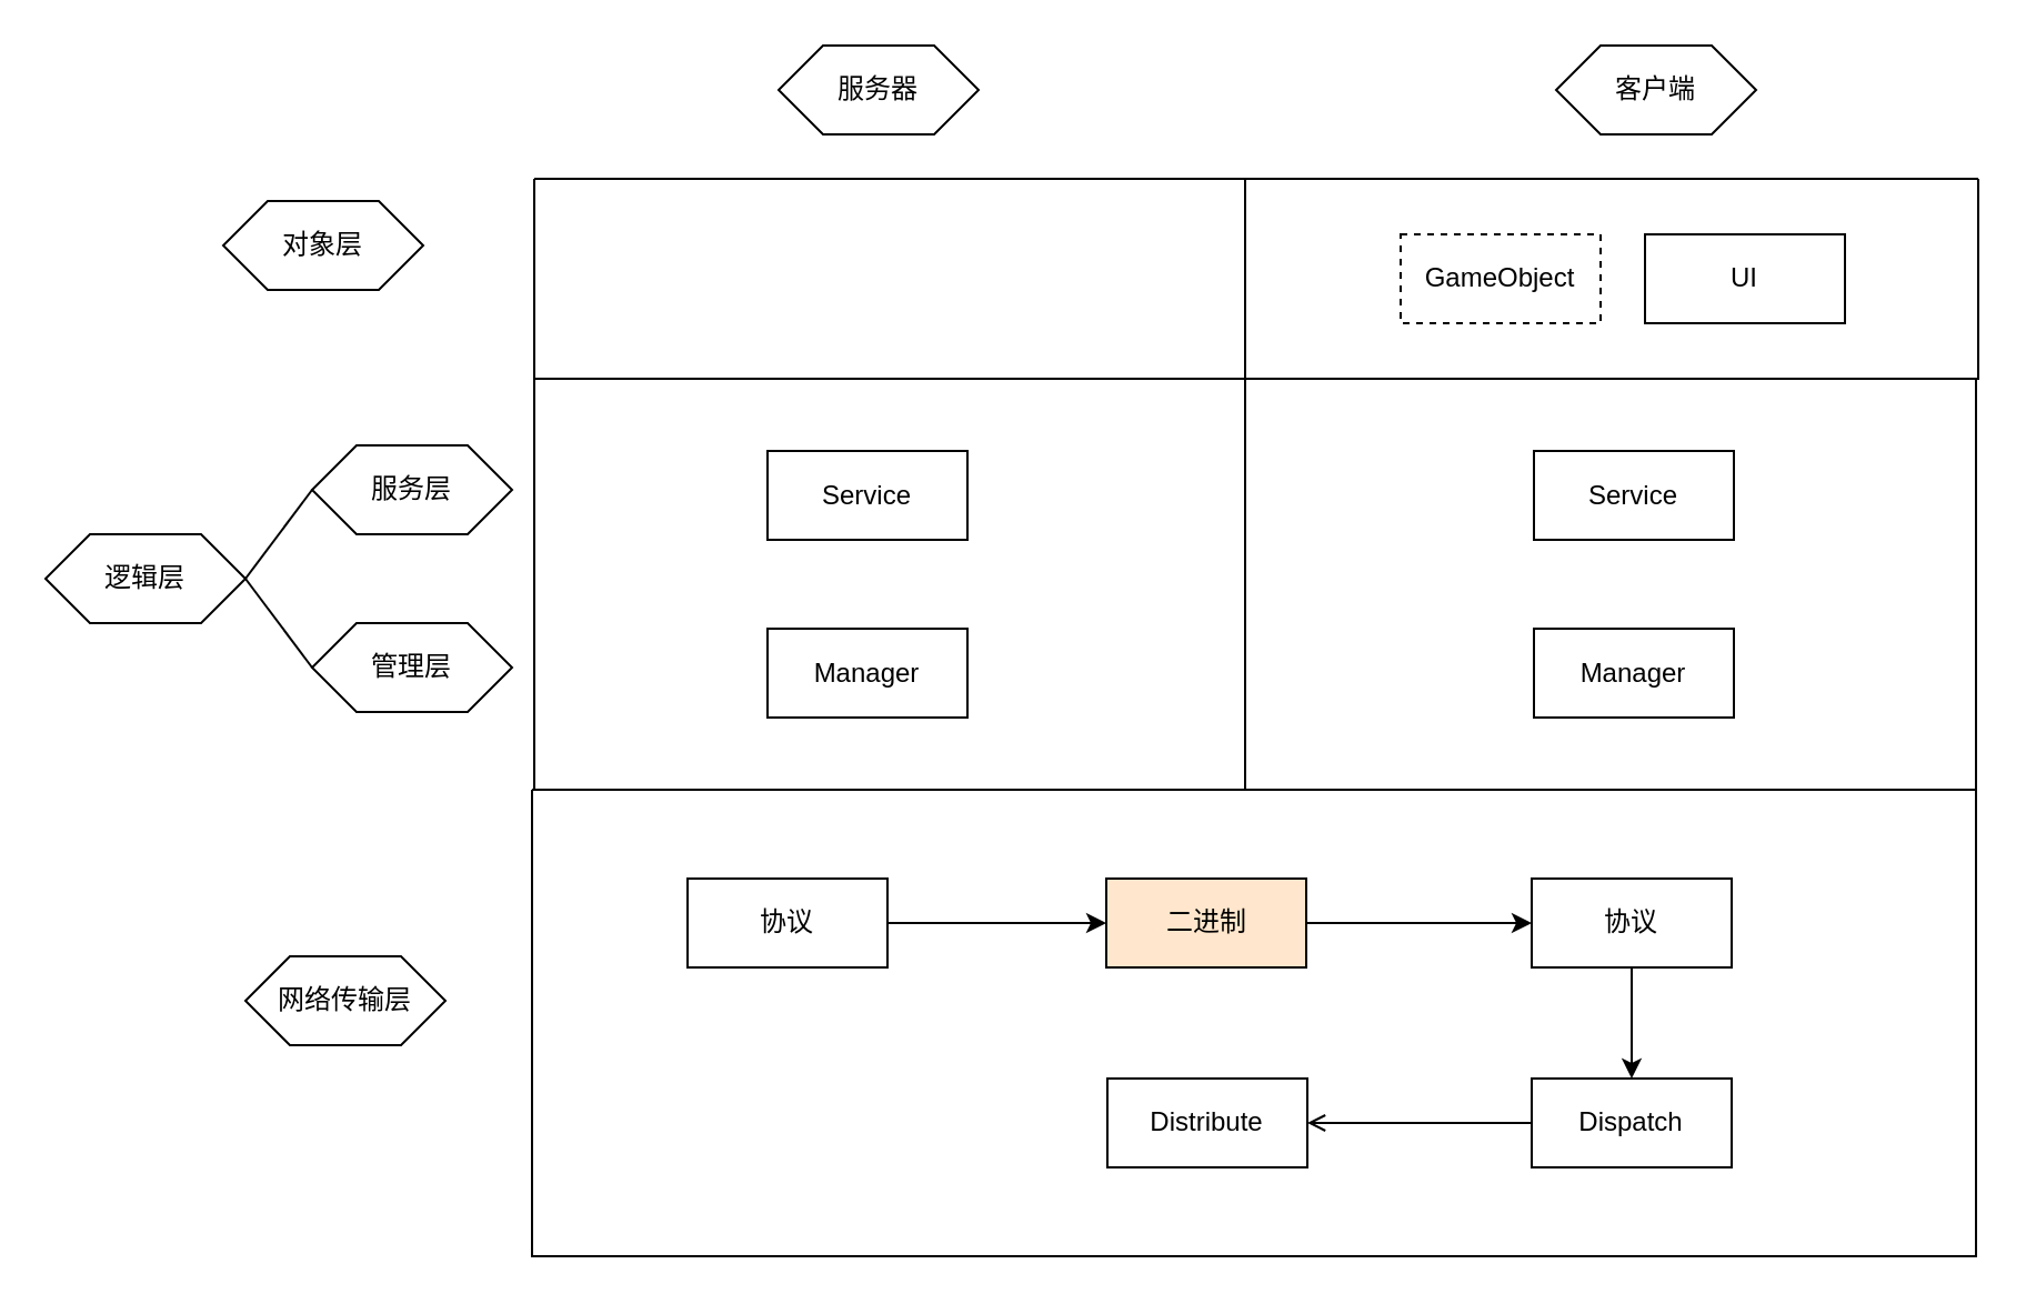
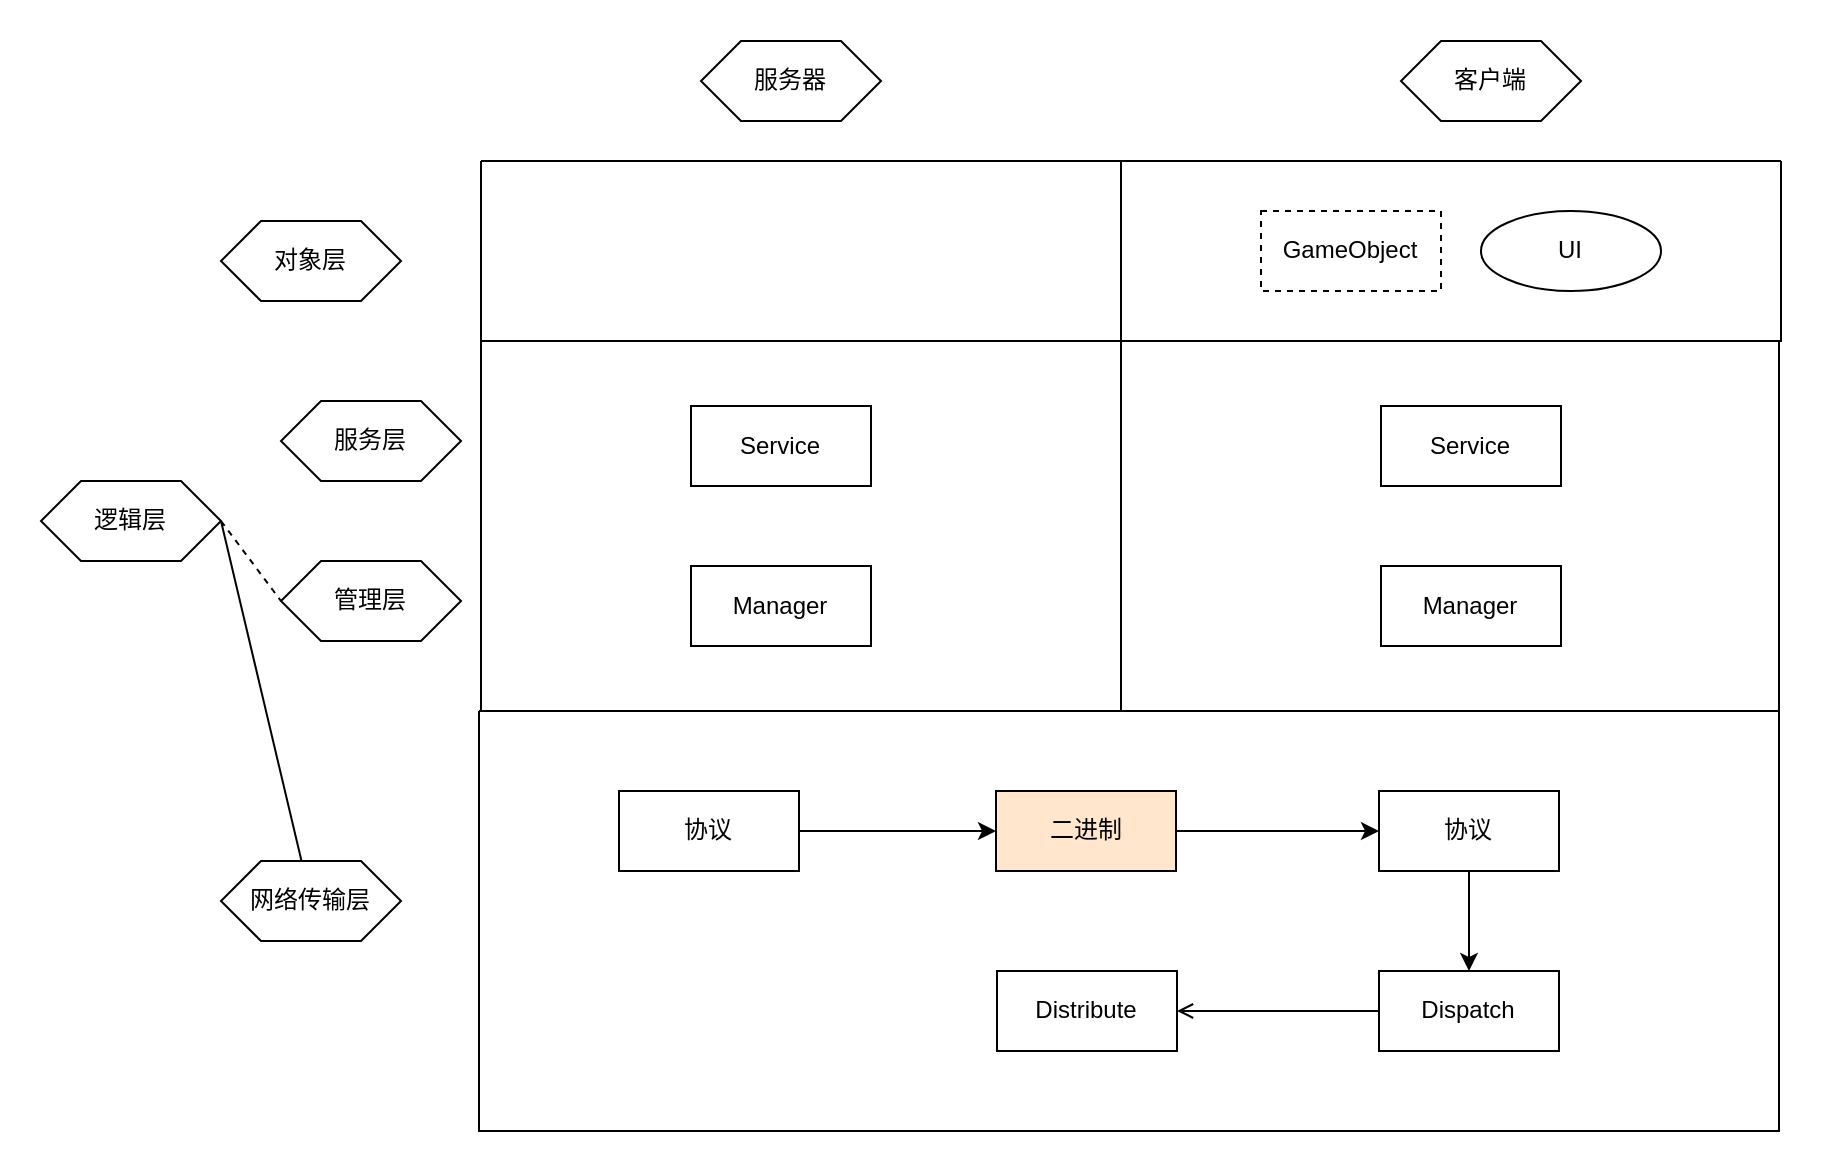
- <mxCell id="4" value="对象层" style="shape=hexagon;perimeter=hexagonPerimeter2;whiteSpace=wrap;html=1;fixedSize=1;" vertex="1" parent="1"><mxGeometry x="100" y="90" width="90" height="40" as="geometry" /></mxCell>
+ <mxCell id="4" value="对象层" style="shape=hexagon;perimeter=hexagonPerimeter2;whiteSpace=wrap;html=1;fixedSize=1;" vertex="1" parent="1"><mxGeometry x="110" y="110" width="90" height="40" as="geometry" /></mxCell>
- <mxCell id="28" value="UI" style="rounded=0;whiteSpace=wrap;html=1;" vertex="1" parent="27"><mxGeometry x="180" y="25" width="90" height="40" as="geometry" /></mxCell>
+ <mxCell id="28" value="UI" style="ellipse;whiteSpace=wrap;html=1;" vertex="1" parent="27"><mxGeometry x="180" y="25" width="90" height="40" as="geometry" /></mxCell>
- <mxCell id="9" value="" style="endArrow=none;html=1;rounded=0;entryX=0;entryY=0.5;entryDx=0;entryDy=0;exitX=1;exitY=0.5;exitDx=0;exitDy=0;" edge="1" parent="1" source="5" target="7"><mxGeometry width="50" height="50" relative="1" as="geometry"><mxPoint x="60" y="350" as="sourcePoint" /><mxPoint x="110" y="300" as="targetPoint" /></mxGeometry></mxCell>
+ <mxCell id="9" value="" style="endArrow=none;html=1;rounded=0;exitX=1;exitY=0.5;exitDx=0;exitDy=0;" edge="1" parent="1" source="5" target="6"><mxGeometry width="50" height="50" relative="1" as="geometry"><mxPoint x="60" y="350" as="sourcePoint" /><mxPoint x="110" y="300" as="targetPoint" /></mxGeometry></mxCell>
- <mxCell id="10" value="" style="endArrow=none;html=1;rounded=0;entryX=0;entryY=0.5;entryDx=0;entryDy=0;exitX=1;exitY=0.5;exitDx=0;exitDy=0;" edge="1" parent="1" source="5" target="8"><mxGeometry width="50" height="50" relative="1" as="geometry"><mxPoint x="120" y="270" as="sourcePoint" /><mxPoint y="250" as="targetPoint" x="150" /></mxGeometry></mxCell>
+ <mxCell id="10" value="" style="endArrow=none;html=1;rounded=0;entryX=0;entryY=0.5;entryDx=0;entryDy=0;exitX=1;exitY=0.5;exitDx=0;exitDy=0;dashed=1;" edge="1" parent="1" source="5" target="8"><mxGeometry width="50" height="50" relative="1" as="geometry"><mxPoint x="120" y="270" as="sourcePoint" /><mxPoint y="250" as="targetPoint" x="150" /></mxGeometry></mxCell>
